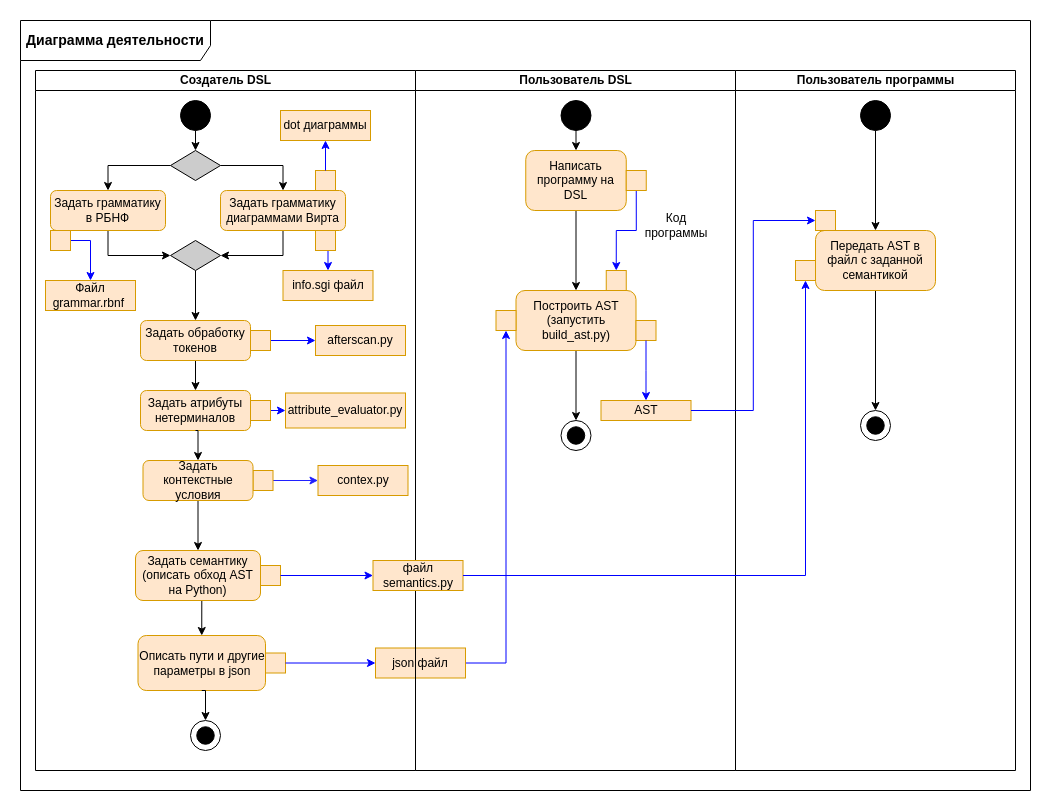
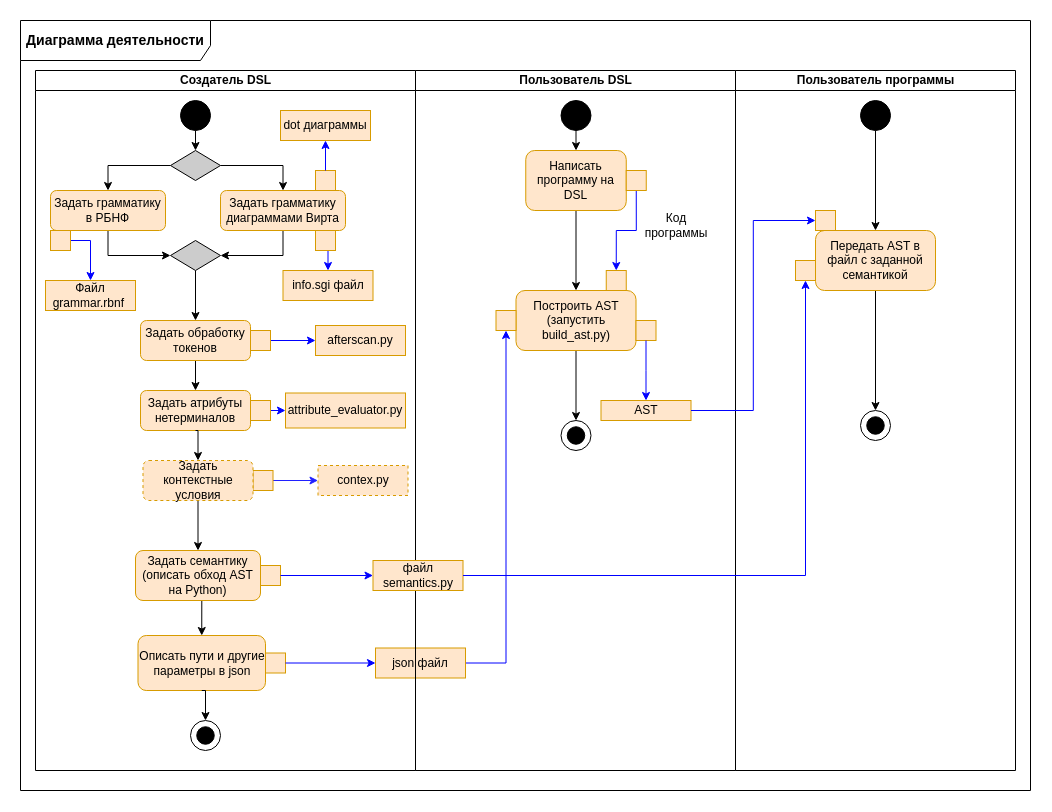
- <mxCell id="78" value="Задать контекстные условия" style="rounded=1;whiteSpace=wrap;html=1;fillColor=#ffe6cc;strokeColor=#d79b00;" parent="1" vertex="1"><mxGeometry x="142.5" y="460" width="110" height="40" as="geometry" /></mxCell>
+ <mxCell id="78" value="Задать контекстные условия" style="rounded=1;whiteSpace=wrap;html=1;fillColor=#ffe6cc;strokeColor=#d79b00;dashed=1;" parent="1" vertex="1"><mxGeometry x="142.5" y="460" width="110" height="40" as="geometry" /></mxCell>
- <mxCell id="74" value="contex.py" style="rounded=0;whiteSpace=wrap;html=1;fillColor=#ffe6cc;strokeColor=#d79b00;" parent="1" vertex="1"><mxGeometry x="317.5" y="465" width="90" height="30" as="geometry" /></mxCell>
+ <mxCell id="74" value="contex.py" style="rounded=0;whiteSpace=wrap;html=1;fillColor=#ffe6cc;strokeColor=#d79b00;dashed=1;" parent="1" vertex="1"><mxGeometry x="317.5" y="465" width="90" height="30" as="geometry" /></mxCell>
